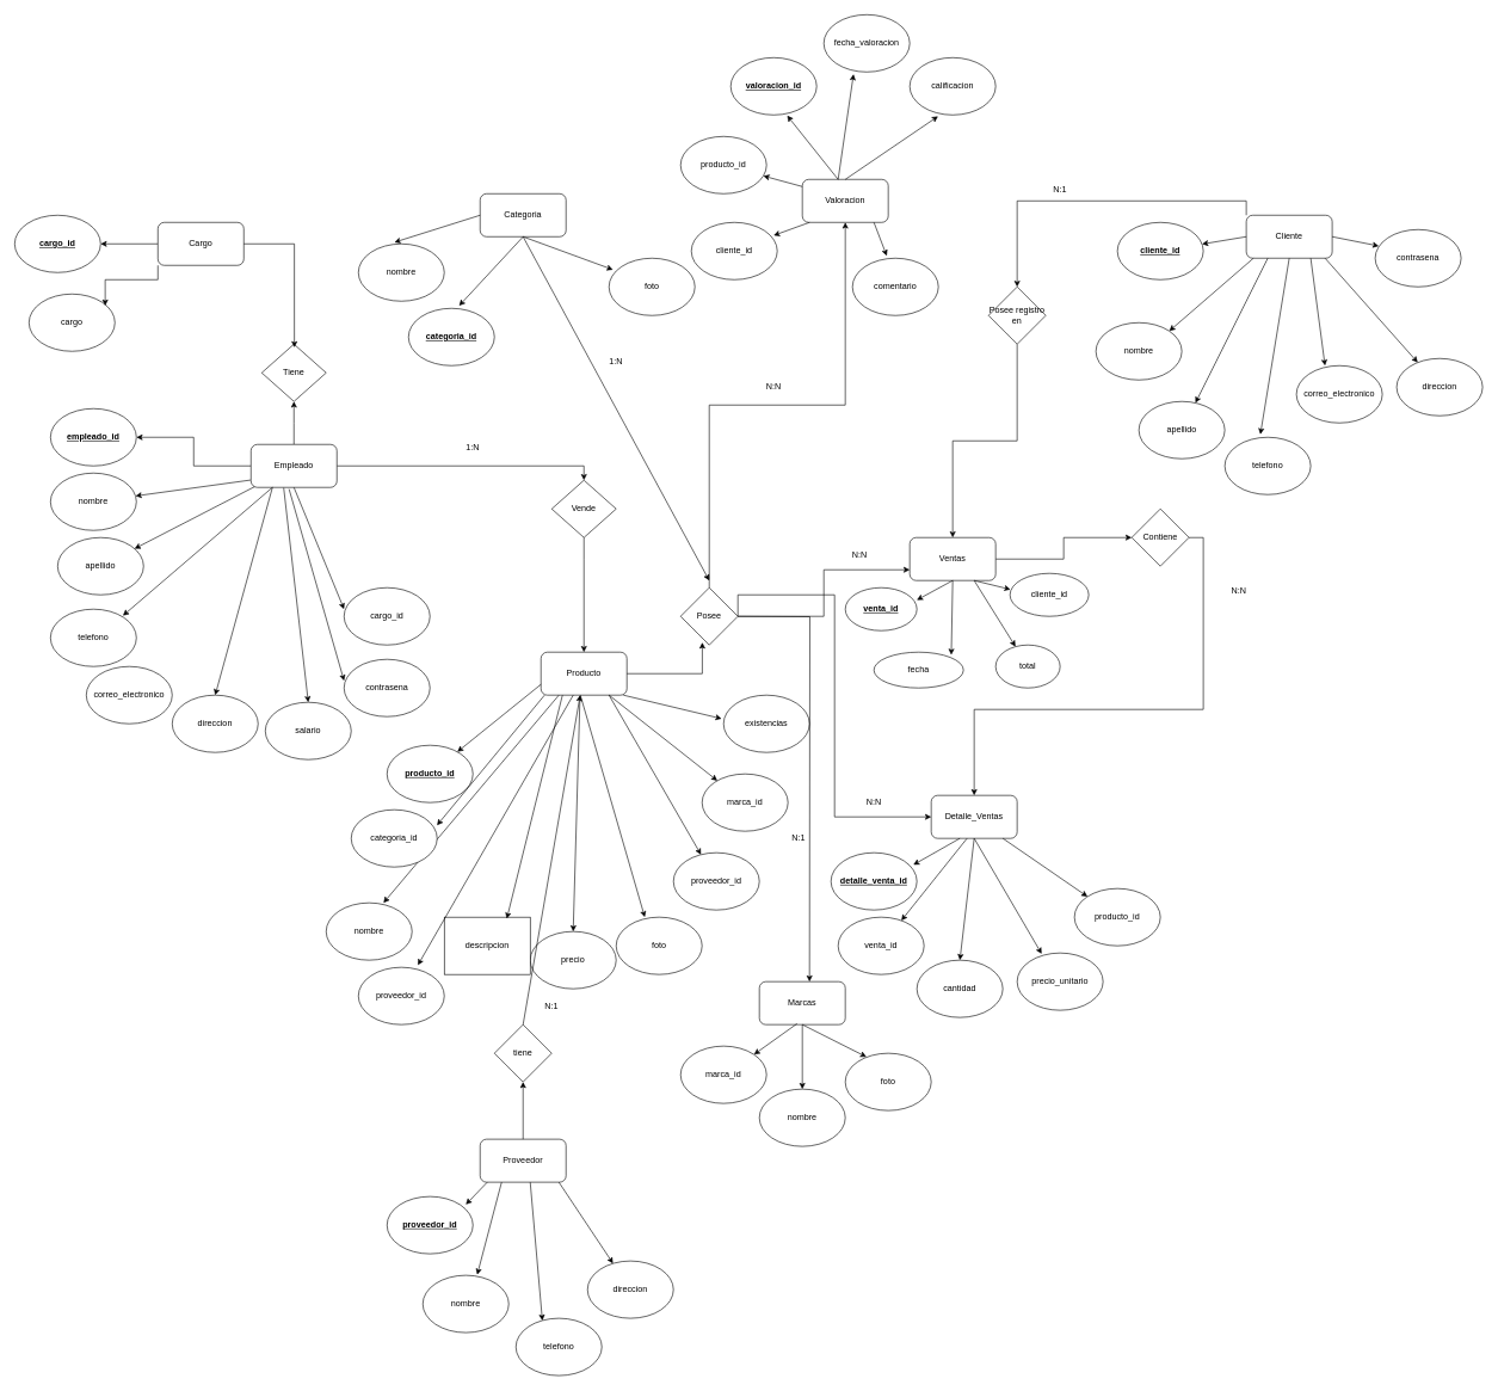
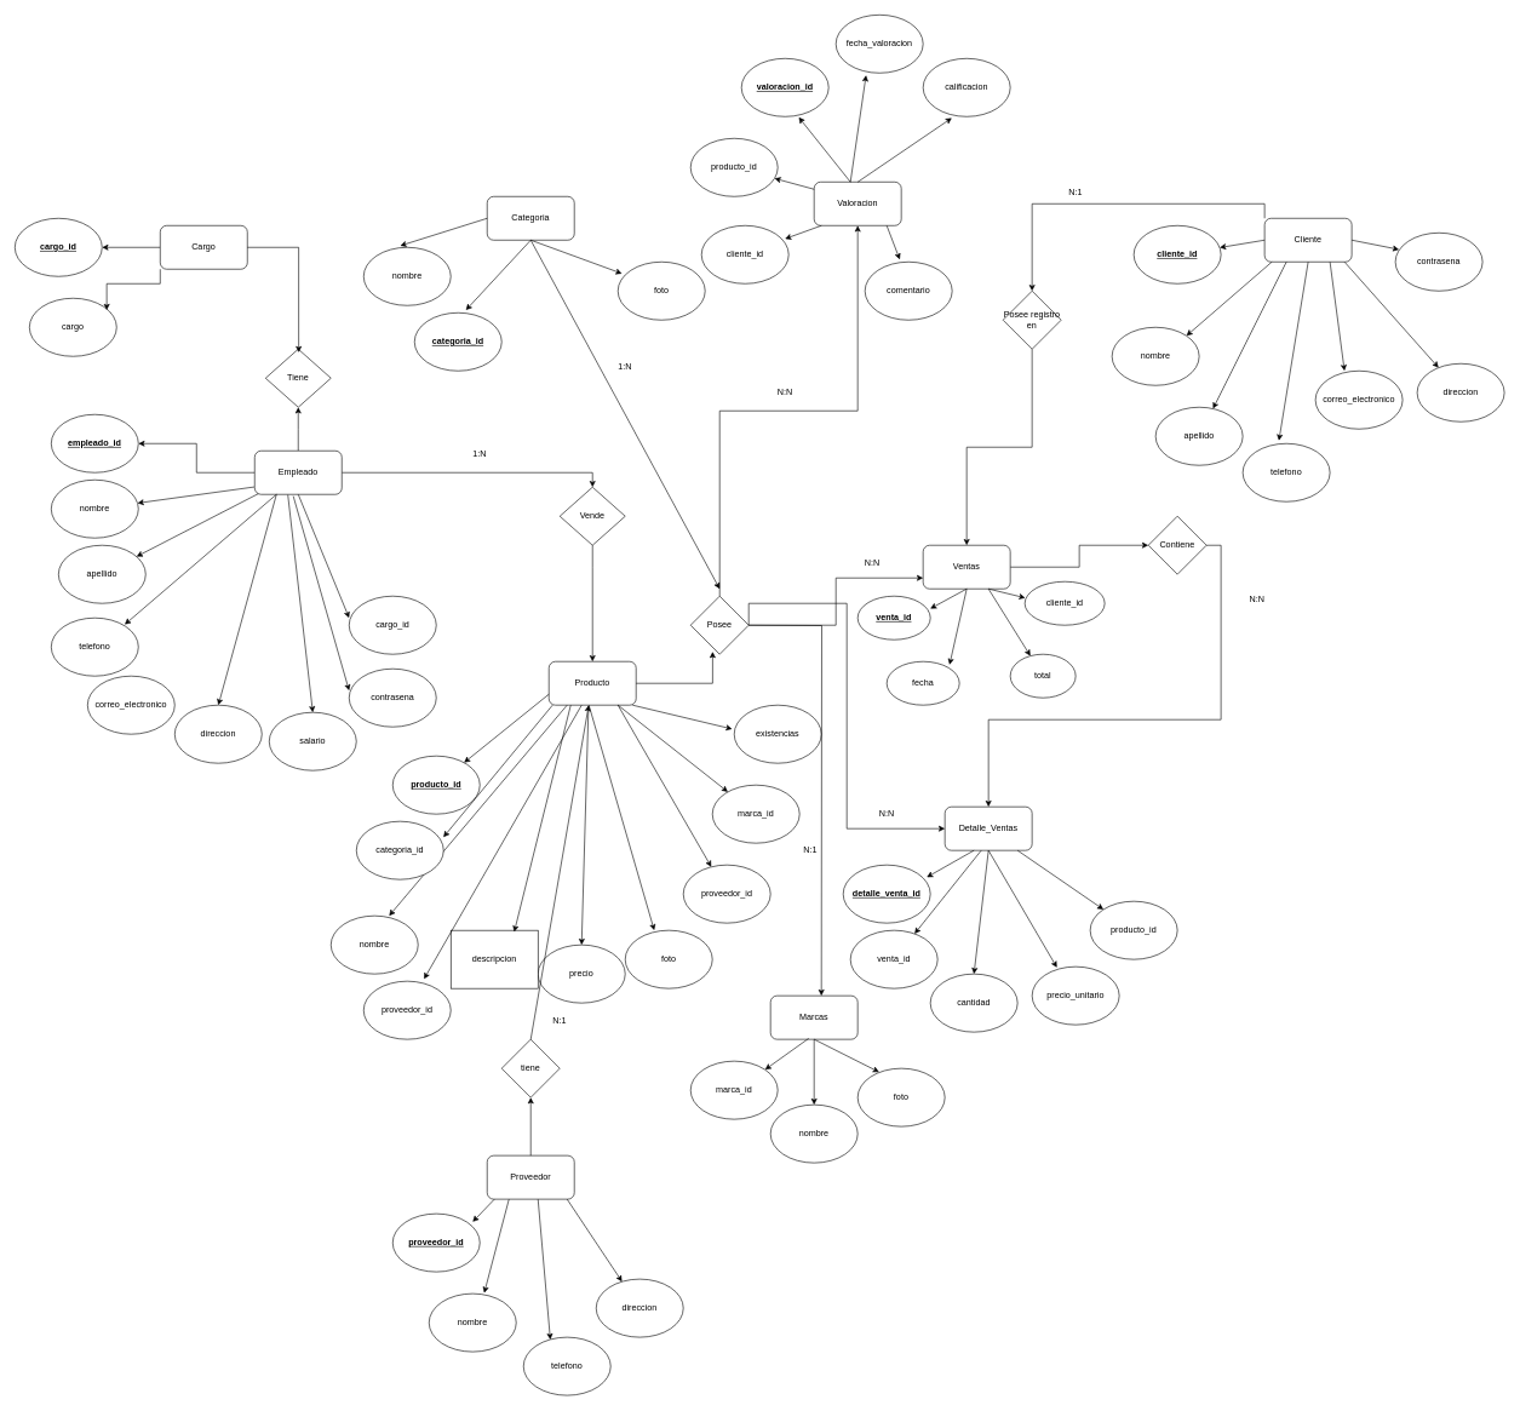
- <mxCell id="58" value="fecha" style="ellipse;whiteSpace=wrap;html=1;" parent="1" vertex="1"><mxGeometry x="1220" y="910" width="125" height="50" as="geometry" /></mxCell>
+ <mxCell id="58" value="fecha" style="ellipse;whiteSpace=wrap;html=1;" parent="1" vertex="1"><mxGeometry x="1220" y="910" width="100" height="60" as="geometry" /></mxCell>
